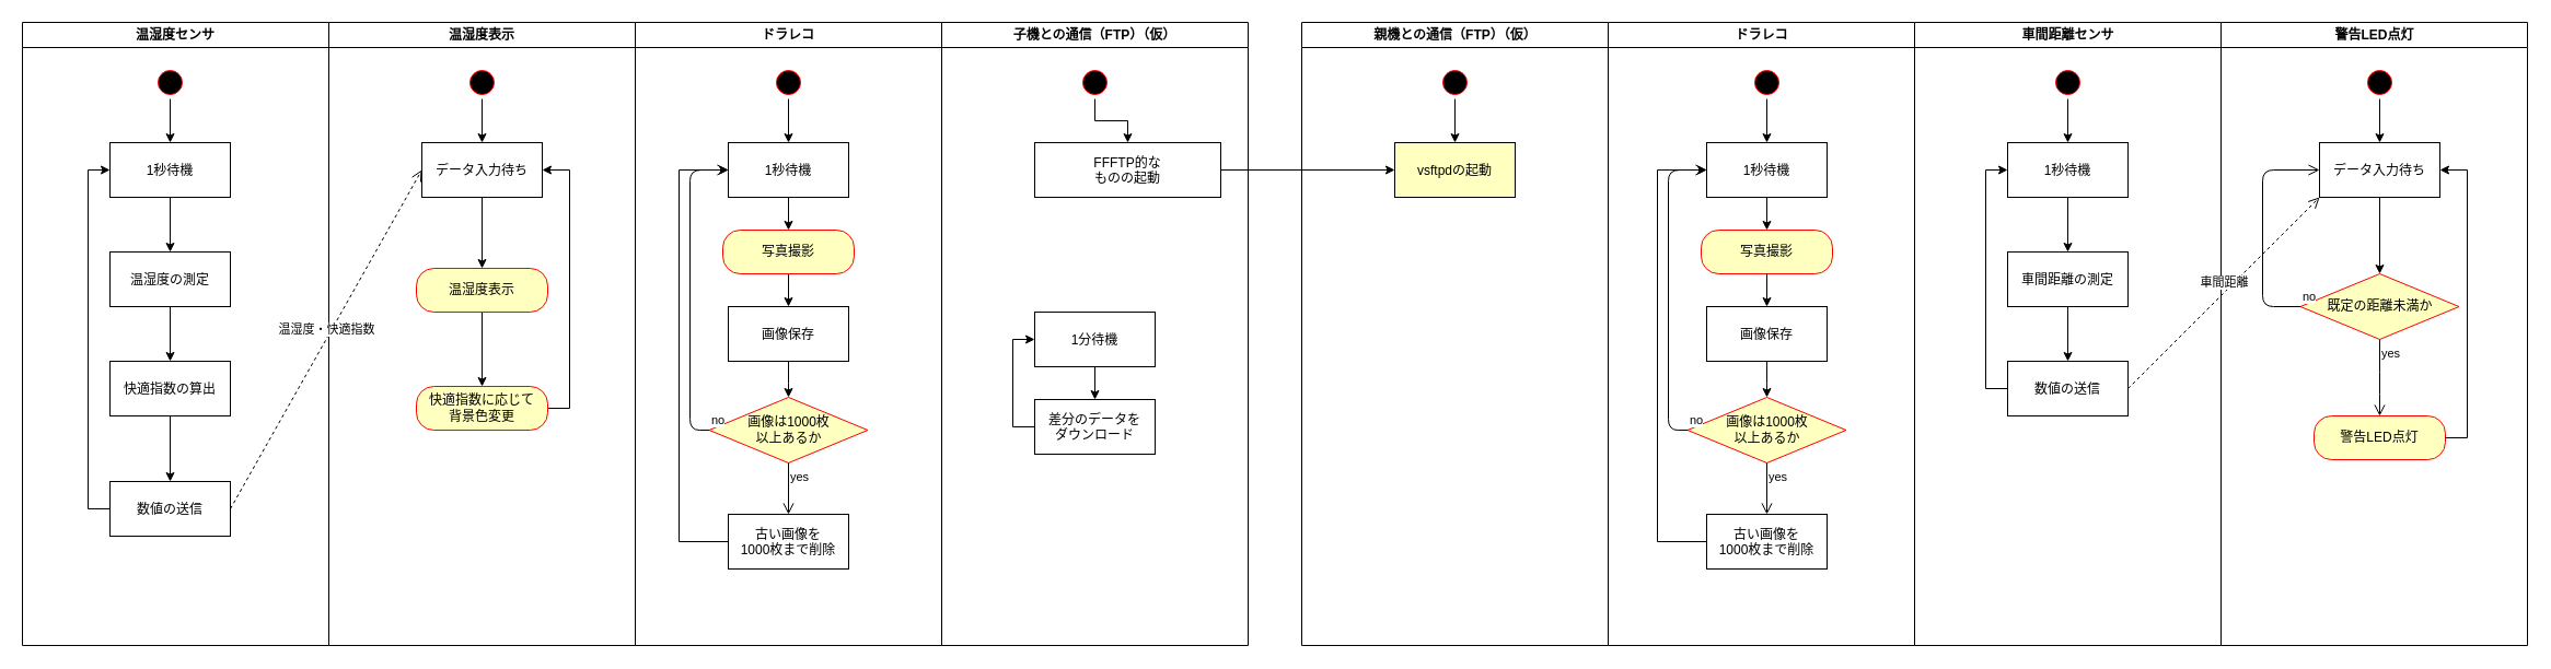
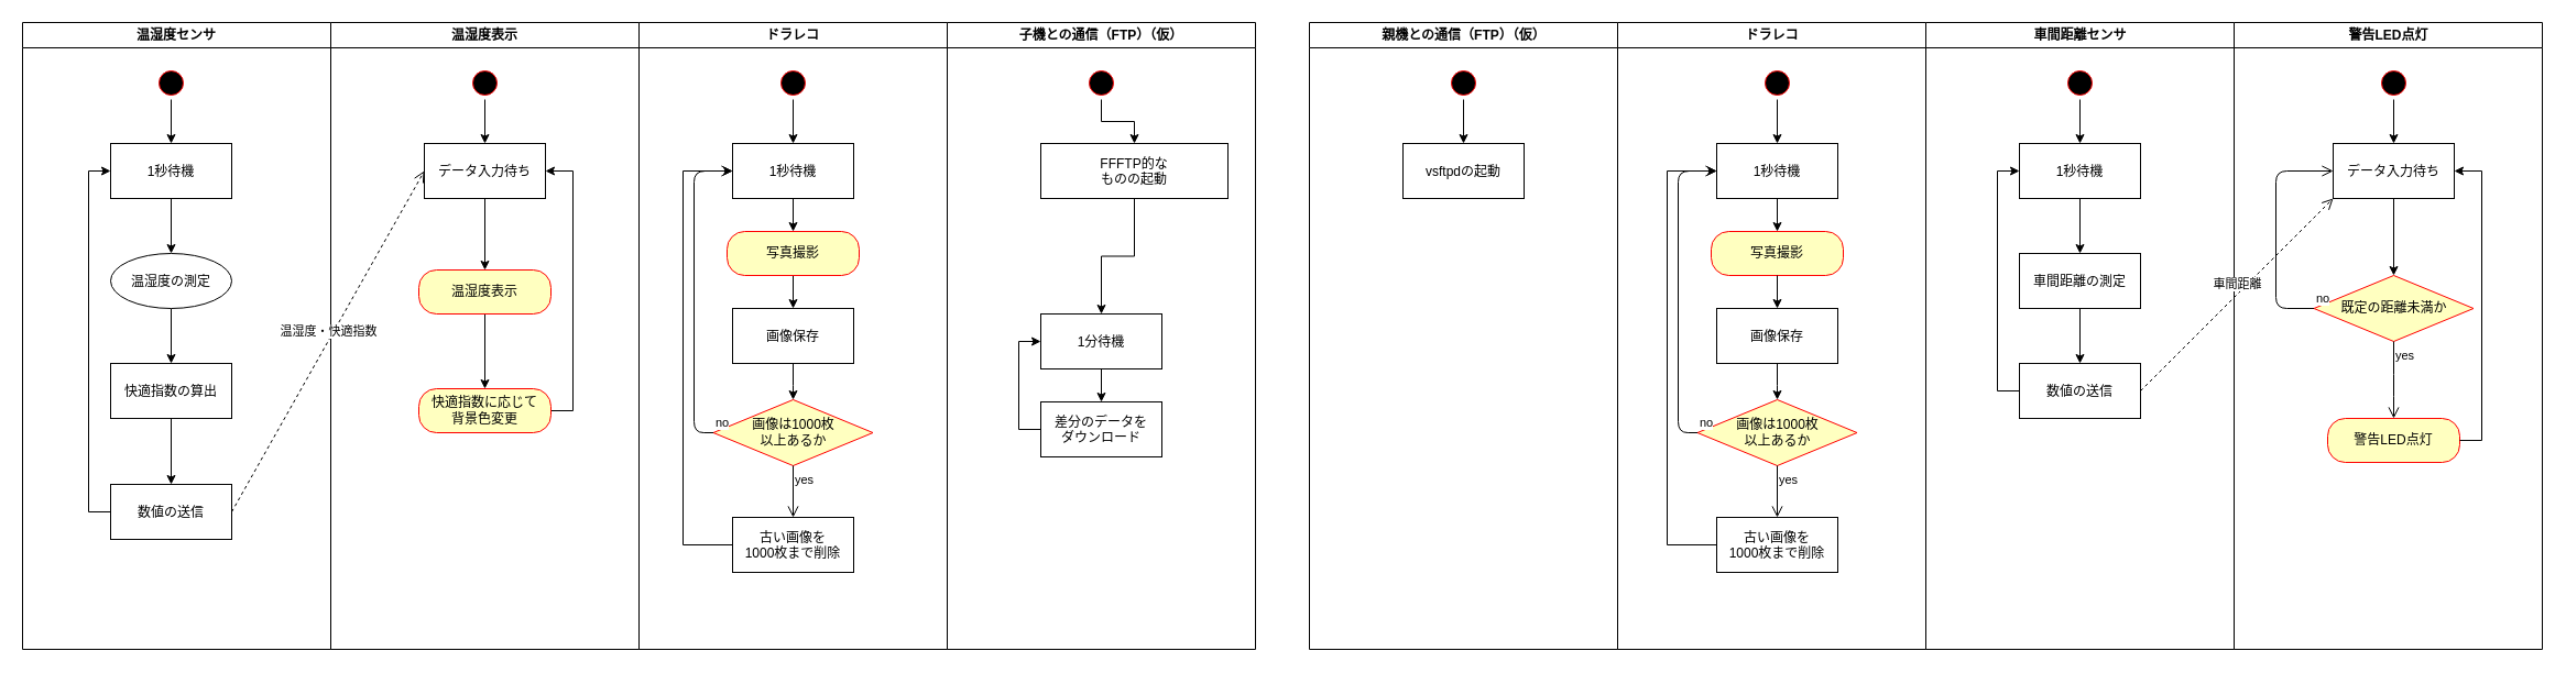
- <mxCell id="26" value="" style="edgeStyle=orthogonalEdgeStyle;rounded=0;orthogonalLoop=1;jettySize=auto;html=1;" edge="1" parent="25" source="27" target="35"><mxGeometry relative="1" as="geometry" /></mxCell>
+ <mxCell id="26" value="" style="edgeStyle=orthogonalEdgeStyle;rounded=0;orthogonalLoop=1;jettySize=auto;html=1;" edge="1" parent="25" source="27" target="29"><mxGeometry relative="1" as="geometry" /></mxCell>
- <mxCell id="35" value="vsftpdの起動" style="fillColor=#ffffc0;" vertex="1" parent="34"><mxGeometry x="85" y="110" width="110" height="50" as="geometry" /></mxCell>
+ <mxCell id="35" value="vsftpdの起動" style="" vertex="1" parent="34"><mxGeometry x="85" y="110" width="110" height="50" as="geometry" /></mxCell>
- <mxCell id="79" value="温湿度の測定" style="" parent="71" vertex="1"><mxGeometry x="80" y="210" width="110" height="50" as="geometry" /></mxCell>
+ <mxCell id="79" value="温湿度の測定" style="ellipse;" parent="71" vertex="1"><mxGeometry x="80" y="210" width="110" height="50" as="geometry" /></mxCell>
